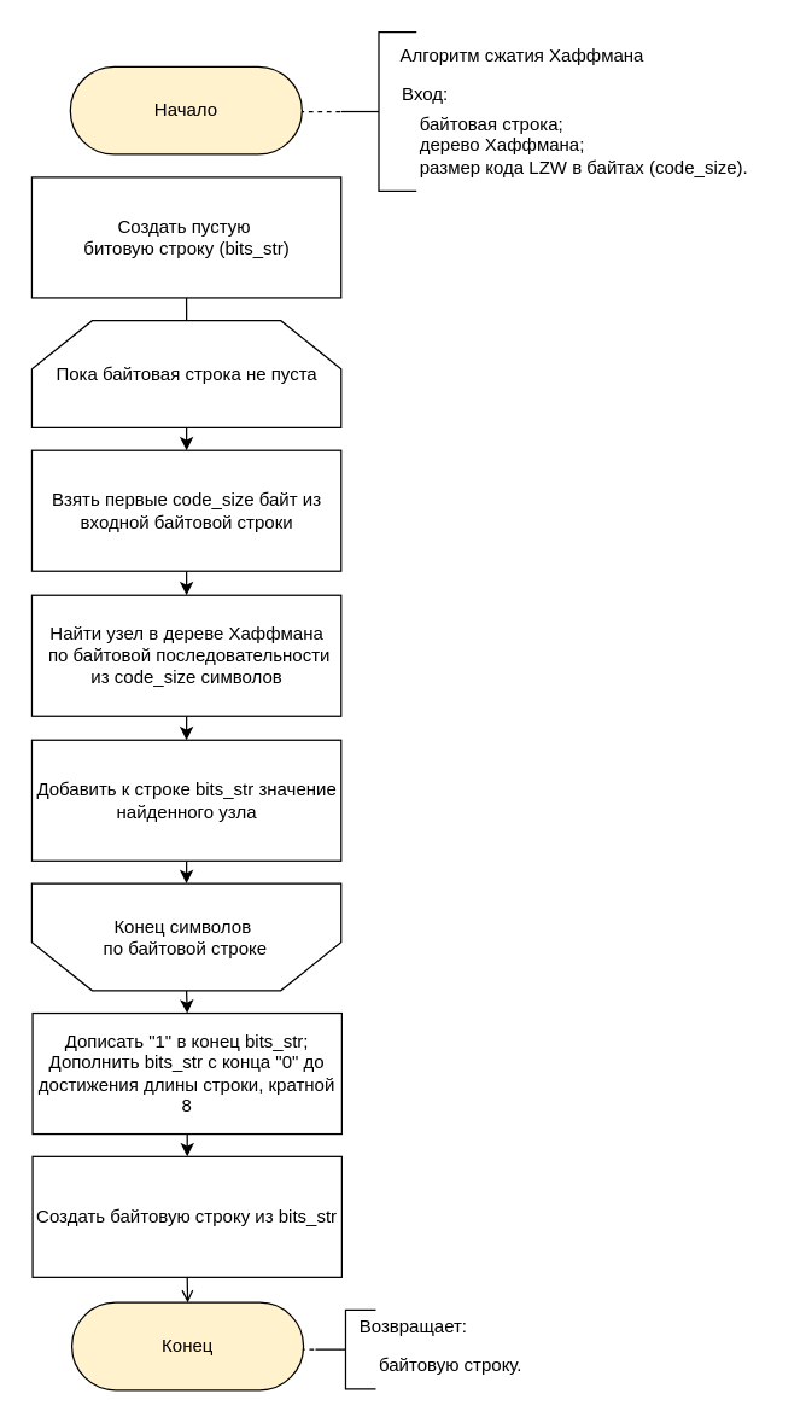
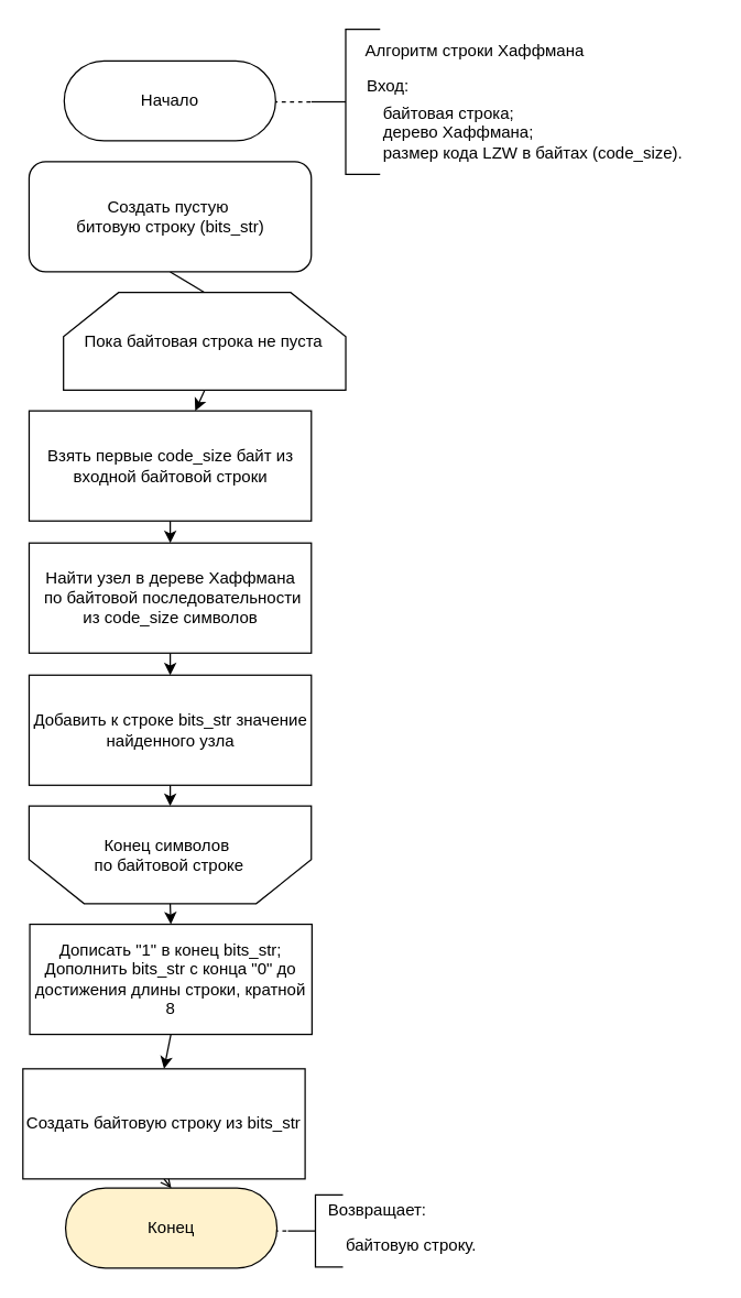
- <mxCell id="4" value="&lt;span style=&quot;font-size: 12px;&quot;&gt;&lt;font style=&quot;color: rgb(0, 0, 0);&quot;&gt;Алгоритм сжатия Хаффмана&lt;/font&gt;&lt;/span&gt;" style="text;html=1;align=left;verticalAlign=middle;resizable=0;points=[];autosize=1;strokeColor=none;fillColor=none;fontSize=13;strokeWidth=1;" parent="1" vertex="1"><mxGeometry x="263" y="20.85" width="190" height="30" as="geometry" /></mxCell>
+ <mxCell id="4" value="&lt;span style=&quot;font-size: 12px;&quot;&gt;&lt;font style=&quot;color: rgb(0, 0, 0);&quot;&gt;Алгоритм строки Хаффмана&lt;/font&gt;&lt;/span&gt;" style="text;html=1;align=left;verticalAlign=middle;resizable=0;points=[];autosize=1;strokeColor=none;fillColor=none;fontSize=13;strokeWidth=1;" parent="1" vertex="1"><mxGeometry x="263" y="20.85" width="190" height="30" as="geometry" /></mxCell>
- <mxCell id="27" value="&lt;span style=&quot;color: rgb(0, 0, 0); font-family: Helvetica; font-size: 12px;&quot;&gt;Начало&lt;/span&gt;" style="rounded=1;whiteSpace=wrap;html=1;fontSize=14;spacing=3;strokeWidth=1;glass=0;flipH=1;flipV=0;rotation=0;direction=west;arcSize=50;fontFamily=Times New Roman;fillColor=#fff2cc;" vertex="1" parent="1"><mxGeometry x="46" y="43.78" width="153.57" height="58.06" as="geometry" /></mxCell>
+ <mxCell id="27" value="&lt;span style=&quot;color: rgb(0, 0, 0); font-family: Helvetica; font-size: 12px;&quot;&gt;Начало&lt;/span&gt;" style="rounded=1;whiteSpace=wrap;html=1;fontSize=14;spacing=3;strokeWidth=1;glass=0;flipH=1;flipV=0;rotation=0;direction=west;arcSize=50;fontFamily=Times New Roman;" vertex="1" parent="1"><mxGeometry x="46" y="43.78" width="153.57" height="58.06" as="geometry" /></mxCell>
- <mxCell id="8" value="Создать пустую&amp;nbsp;&lt;div&gt;&lt;font style=&quot;color: rgb(0, 0, 0);&quot;&gt;битовую строку (bits_str)&lt;/font&gt;&lt;/div&gt;" style="rounded=0;whiteSpace=wrap;html=1;strokeColor=default;strokeWidth=1;fontSize=12;gradientColor=none;" parent="1" vertex="1"><mxGeometry x="20.5" y="117" width="205" height="80" as="geometry" /></mxCell>
+ <mxCell id="8" value="Создать пустую&amp;nbsp;&lt;div&gt;&lt;font style=&quot;color: rgb(0, 0, 0);&quot;&gt;битовую строку (bits_str)&lt;/font&gt;&lt;/div&gt;" style="whiteSpace=wrap;html=1;strokeColor=default;strokeWidth=1;fontSize=12;gradientColor=none;rounded=1;" parent="1" vertex="1"><mxGeometry x="20.5" y="117" width="205" height="80" as="geometry" /></mxCell>
- <mxCell id="24" value="Пока байтовая строка не пуста" style="shape=loopLimit;whiteSpace=wrap;html=1;size=40;" vertex="1" parent="1"><mxGeometry x="20.5" y="212" width="205.03" height="71" as="geometry" /></mxCell>
+ <mxCell id="24" value="Пока байтовая строка не пуста" style="shape=loopLimit;whiteSpace=wrap;html=1;size=40;" vertex="1" parent="1"><mxGeometry x="45.5" y="212" width="205.03" height="71" as="geometry" /></mxCell>
- <mxCell id="14" value="&lt;span style=&quot;color: rgb(0, 0, 0);&quot;&gt;Создать байтовую строку из bits_str&lt;/span&gt;" style="rounded=0;whiteSpace=wrap;html=1;strokeColor=default;strokeWidth=1;fontSize=12;gradientColor=none;" parent="1" vertex="1"><mxGeometry x="21" y="766" width="205" height="80" as="geometry" /></mxCell>
+ <mxCell id="14" value="&lt;span style=&quot;color: rgb(0, 0, 0);&quot;&gt;Создать байтовую строку из bits_str&lt;/span&gt;" style="rounded=0;whiteSpace=wrap;html=1;strokeColor=default;strokeWidth=1;fontSize=12;gradientColor=none;" parent="1" vertex="1"><mxGeometry x="16" y="776" width="205" height="80" as="geometry" /></mxCell>
